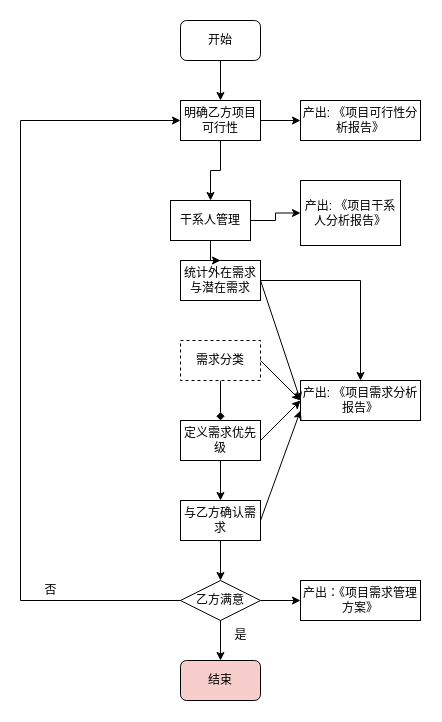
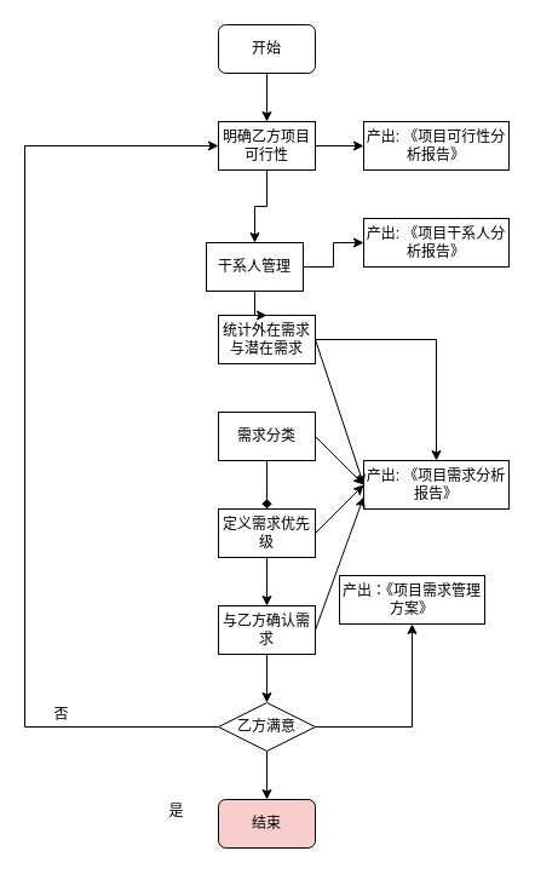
- <mxCell id="32" value="产出: 《项目干系人分析报告》" style="rounded=0;whiteSpace=wrap;html=1;" vertex="1" parent="1"><mxGeometry x="300" y="180" width="100" height="65" as="geometry" /></mxCell>
+ <mxCell id="32" value="产出: 《项目干系人分析报告》" style="rounded=0;whiteSpace=wrap;html=1;" vertex="1" parent="1"><mxGeometry x="300" y="180" width="120" height="40" as="geometry" /></mxCell>
- <mxCell id="11" value="需求分类" style="rounded=0;whiteSpace=wrap;html=1;dashed=1;" parent="1" vertex="1"><mxGeometry x="180" y="340" width="80" height="40" as="geometry" /></mxCell>
+ <mxCell id="11" value="需求分类" style="rounded=0;whiteSpace=wrap;html=1;" parent="1" vertex="1"><mxGeometry x="180" y="340" width="80" height="40" as="geometry" /></mxCell>
- <mxCell id="28" value="产出：《项目需求管理方案》" style="rounded=0;whiteSpace=wrap;html=1;" parent="1" vertex="1"><mxGeometry x="300" y="580" width="120" height="40" as="geometry" /></mxCell>
+ <mxCell id="28" value="产出：《项目需求管理方案》" style="rounded=0;whiteSpace=wrap;html=1;" parent="1" vertex="1"><mxGeometry x="280" y="475" width="120" height="40" as="geometry" /></mxCell>
- <mxCell id="21" value="是" style="text;html=1;align=center;verticalAlign=middle;resizable=0;points=[];autosize=1;strokeColor=none;fillColor=none;" parent="1" vertex="1"><mxGeometry x="220" y="620" width="40" height="30" as="geometry" /></mxCell>
+ <mxCell id="21" value="是" style="text;html=1;align=center;verticalAlign=middle;resizable=0;points=[];autosize=1;strokeColor=none;fillColor=none;" parent="1" vertex="1"><mxGeometry x="125" y="655" width="40" height="30" as="geometry" /></mxCell>
